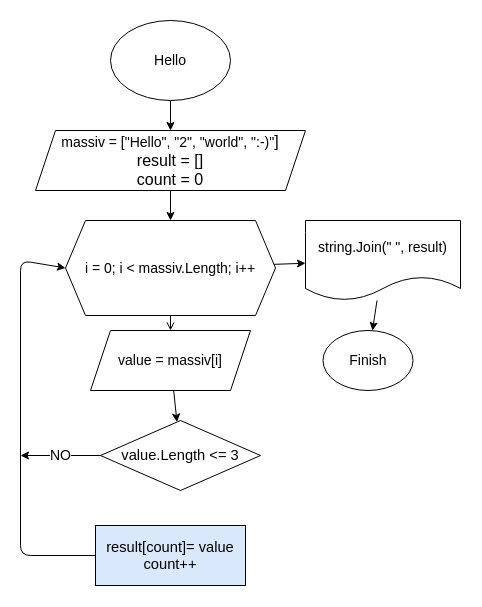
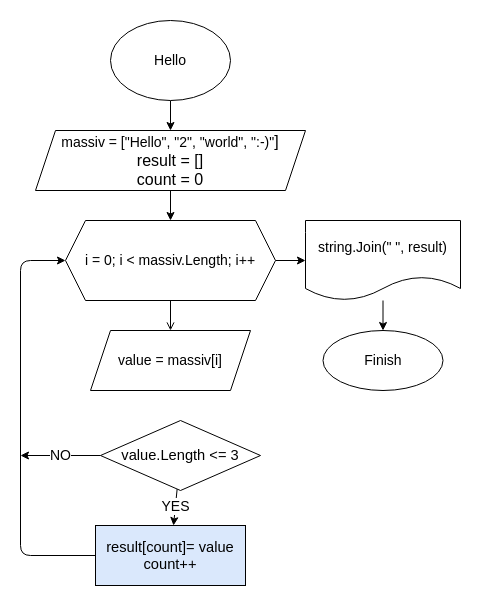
- <mxCell id="8" value="&lt;p class=&quot;MsoNormal&quot;&gt;&lt;span lang=&quot;EN-US&quot;&gt;i = 0; i &amp;lt; massiv.Length; i++&lt;/span&gt;&lt;/p&gt;" style="shape=hexagon;perimeter=hexagonPerimeter2;whiteSpace=wrap;html=1;fixedSize=1;fontSize=14;" vertex="1" parent="1"><mxGeometry x="65" y="220" width="210" height="95" as="geometry" /></mxCell>
+ <mxCell id="8" value="&lt;p class=&quot;MsoNormal&quot;&gt;&lt;span lang=&quot;EN-US&quot;&gt;i = 0; i &amp;lt; massiv.Length; i++&lt;/span&gt;&lt;/p&gt;" style="shape=hexagon;perimeter=hexagonPerimeter2;whiteSpace=wrap;html=1;fixedSize=1;fontSize=14;" vertex="1" parent="1"><mxGeometry x="65" y="220" width="210" height="80" as="geometry" /></mxCell>
- <mxCell id="18" value="Finish" style="ellipse;whiteSpace=wrap;html=1;fontSize=14;" vertex="1" parent="1"><mxGeometry x="322.5" y="330" width="90" height="60" as="geometry" /></mxCell>
+ <mxCell id="18" value="Finish" style="ellipse;whiteSpace=wrap;html=1;fontSize=14;" vertex="1" parent="1"><mxGeometry x="322.5" y="330" width="120" height="60" as="geometry" /></mxCell>
- <mxCell id="9" value="" style="edgeStyle=none;html=1;fontSize=14;" edge="1" parent="1" source="10" target="12"><mxGeometry relative="1" as="geometry" /></mxCell>
+ <mxCell id="11" value="YES" style="edgeStyle=none;html=1;fontSize=14;" edge="1" parent="1" source="12" target="13"><mxGeometry relative="1" as="geometry" /></mxCell>
